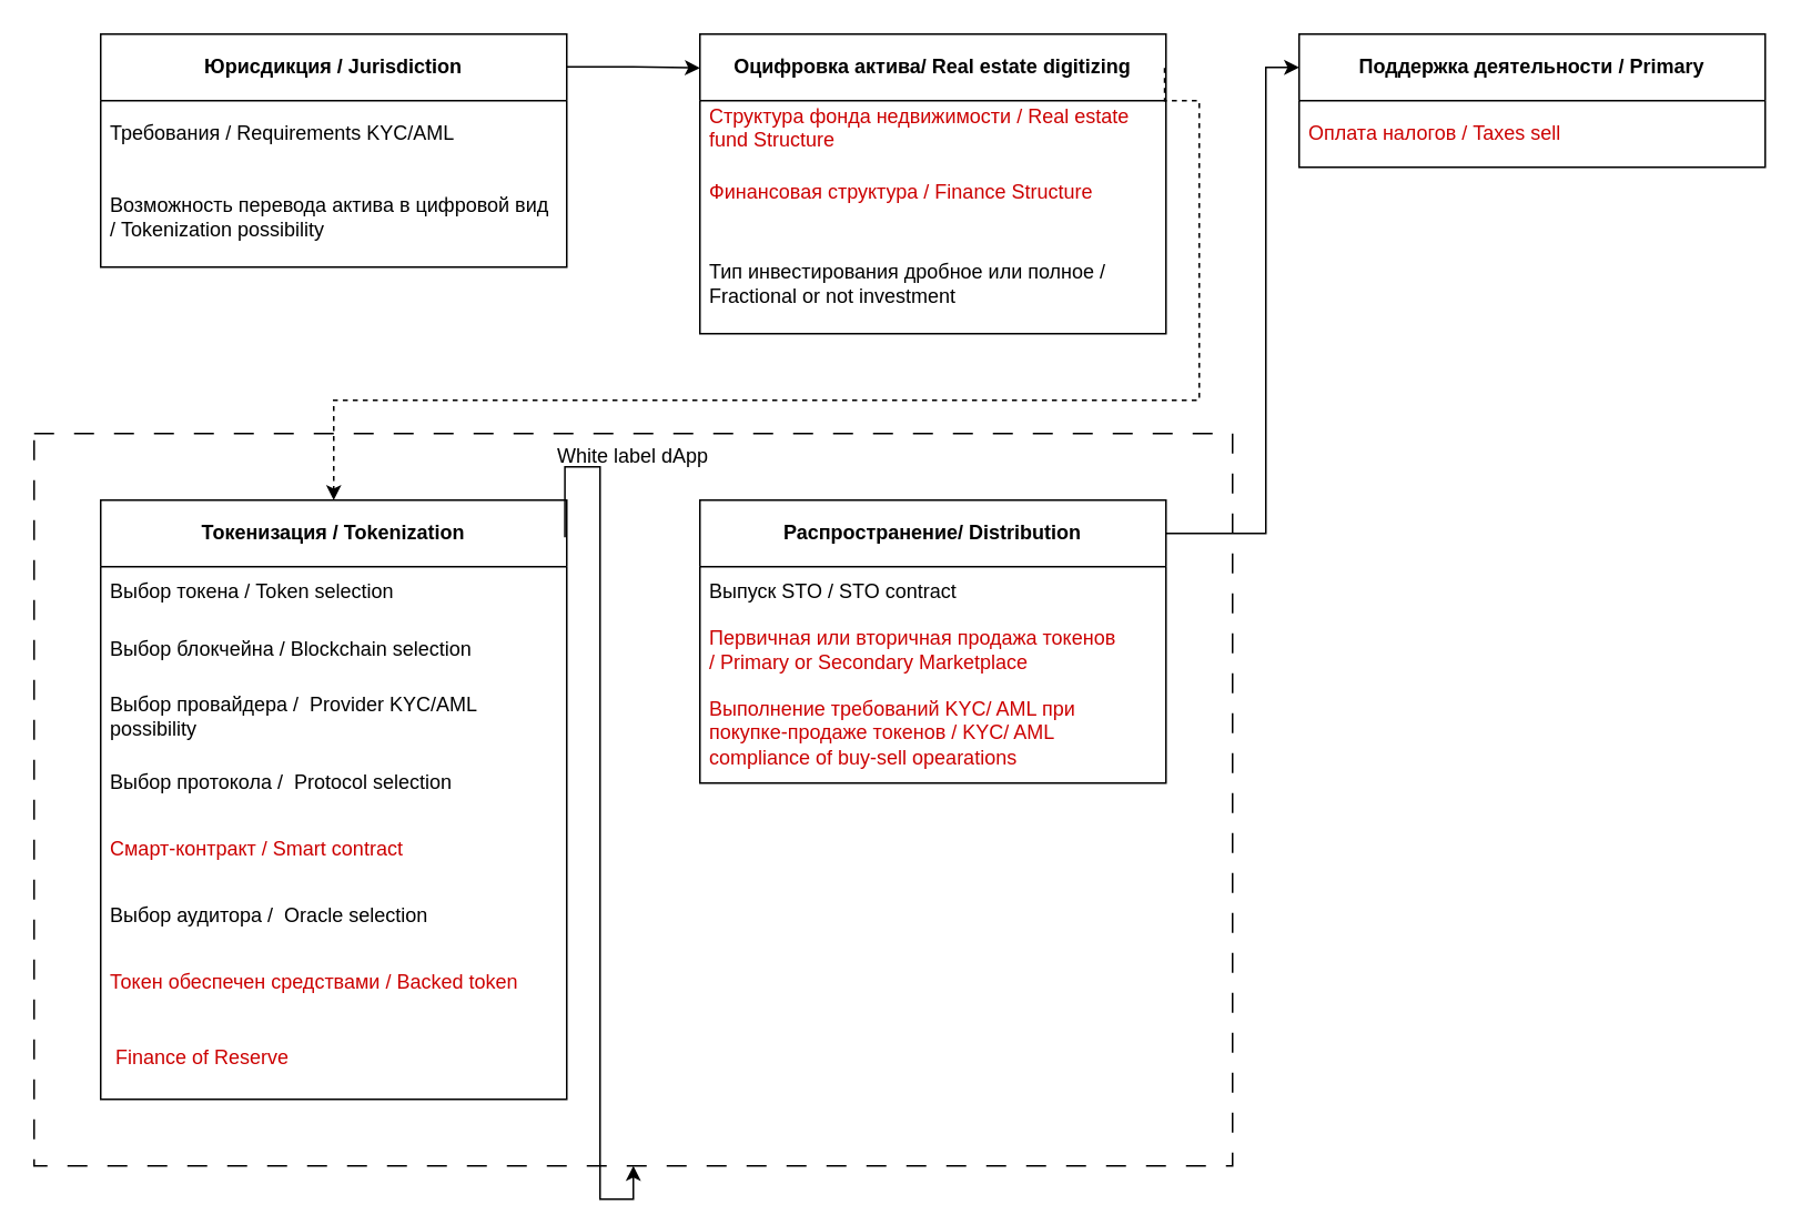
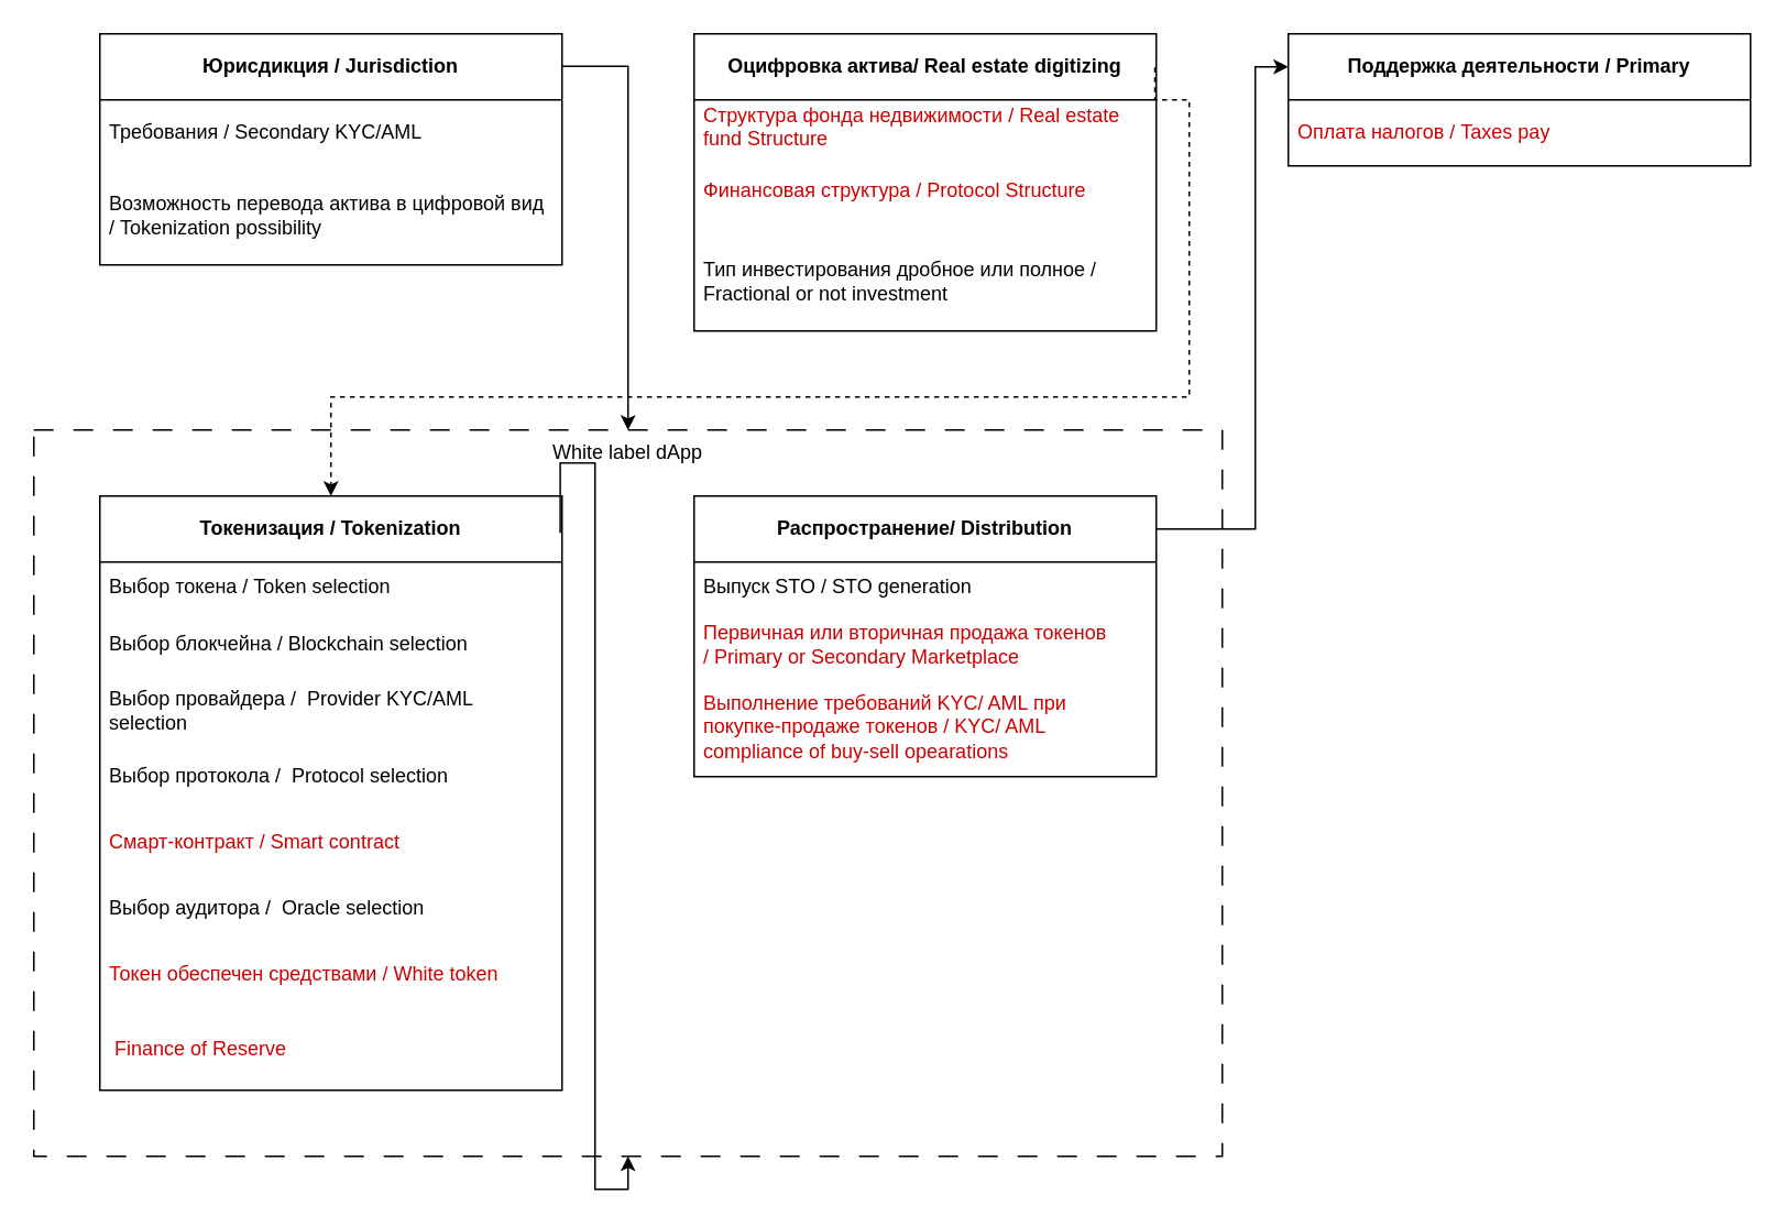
- <mxCell id="25" style="edgeStyle=orthogonalEdgeStyle;rounded=0;orthogonalLoop=1;jettySize=auto;html=1;exitX=1;exitY=0.14;exitDx=0;exitDy=0;entryX=0;entryY=0.113;entryDx=0;entryDy=0;entryPerimeter=0;exitPerimeter=0;" edge="1" parent="1" source="22" target="16"><mxGeometry relative="1" as="geometry" /></mxCell>
+ <mxCell id="25" style="edgeStyle=orthogonalEdgeStyle;rounded=0;orthogonalLoop=1;jettySize=auto;html=1;exitX=1;exitY=0.14;exitDx=0;exitDy=0;exitPerimeter=0;" edge="1" parent="1" source="22" target="2"><mxGeometry relative="1" as="geometry" /></mxCell>
- <mxCell id="23" value="Требования / Requirements KYC/AML" style="text;strokeColor=none;fillColor=none;align=left;verticalAlign=middle;spacingLeft=4;spacingRight=4;overflow=hidden;points=[[0,0.5],[1,0.5]];portConstraint=eastwest;rotatable=0;whiteSpace=wrap;html=1;" vertex="1" parent="22"><mxGeometry y="40" width="280" height="40" as="geometry" /></mxCell>
+ <mxCell id="23" value="Требования / Secondary KYC/AML" style="text;strokeColor=none;fillColor=none;align=left;verticalAlign=middle;spacingLeft=4;spacingRight=4;overflow=hidden;points=[[0,0.5],[1,0.5]];portConstraint=eastwest;rotatable=0;whiteSpace=wrap;html=1;" vertex="1" parent="22"><mxGeometry y="40" width="280" height="40" as="geometry" /></mxCell>
- <mxCell id="21" value="Оплата налогов / Taxes sell" style="text;strokeColor=none;fillColor=none;align=left;verticalAlign=middle;spacingLeft=4;spacingRight=4;overflow=hidden;points=[[0,0.5],[1,0.5]];portConstraint=eastwest;rotatable=0;whiteSpace=wrap;html=1;fontColor=#CC0000;" vertex="1" parent="20"><mxGeometry y="40" width="280" height="40" as="geometry" /></mxCell>
+ <mxCell id="21" value="Оплата налогов / Taxes pay" style="text;strokeColor=none;fillColor=none;align=left;verticalAlign=middle;spacingLeft=4;spacingRight=4;overflow=hidden;points=[[0,0.5],[1,0.5]];portConstraint=eastwest;rotatable=0;whiteSpace=wrap;html=1;fontColor=#CC0000;" vertex="1" parent="20"><mxGeometry y="40" width="280" height="40" as="geometry" /></mxCell>
- <mxCell id="18" value="&lt;font color=&quot;#cc0000&quot;&gt;Финансовая структура /&amp;nbsp;Finance Structure&lt;/font&gt;" style="text;strokeColor=none;fillColor=none;align=left;verticalAlign=middle;spacingLeft=4;spacingRight=4;overflow=hidden;points=[[0,0.5],[1,0.5]];portConstraint=eastwest;rotatable=0;whiteSpace=wrap;html=1;" vertex="1" parent="16"><mxGeometry y="70" width="280" height="50" as="geometry" /></mxCell>
+ <mxCell id="18" value="&lt;font color=&quot;#cc0000&quot;&gt;Финансовая структура /&amp;nbsp;Protocol Structure&lt;/font&gt;" style="text;strokeColor=none;fillColor=none;align=left;verticalAlign=middle;spacingLeft=4;spacingRight=4;overflow=hidden;points=[[0,0.5],[1,0.5]];portConstraint=eastwest;rotatable=0;whiteSpace=wrap;html=1;" vertex="1" parent="16"><mxGeometry y="70" width="280" height="50" as="geometry" /></mxCell>
- <mxCell id="4" value="Выпуск STO / STO contract" style="text;strokeColor=none;fillColor=none;align=left;verticalAlign=middle;spacingLeft=4;spacingRight=4;overflow=hidden;points=[[0,0.5],[1,0.5]];portConstraint=eastwest;rotatable=0;whiteSpace=wrap;html=1;" vertex="1" parent="3"><mxGeometry y="40" width="280" height="30" as="geometry" /></mxCell>
+ <mxCell id="4" value="Выпуск STO / STO generation" style="text;strokeColor=none;fillColor=none;align=left;verticalAlign=middle;spacingLeft=4;spacingRight=4;overflow=hidden;points=[[0,0.5],[1,0.5]];portConstraint=eastwest;rotatable=0;whiteSpace=wrap;html=1;" vertex="1" parent="3"><mxGeometry y="40" width="280" height="30" as="geometry" /></mxCell>
- <mxCell id="10" value="Выбор провайдера /&amp;nbsp; Provider KYC/AML possibility" style="text;strokeColor=none;fillColor=none;align=left;verticalAlign=middle;spacingLeft=4;spacingRight=4;overflow=hidden;points=[[0,0.5],[1,0.5]];portConstraint=eastwest;rotatable=0;whiteSpace=wrap;html=1;" vertex="1" parent="7"><mxGeometry y="110" width="280" height="40" as="geometry" /></mxCell>
+ <mxCell id="10" value="Выбор провайдера /&amp;nbsp; Provider KYC/AML selection" style="text;strokeColor=none;fillColor=none;align=left;verticalAlign=middle;spacingLeft=4;spacingRight=4;overflow=hidden;points=[[0,0.5],[1,0.5]];portConstraint=eastwest;rotatable=0;whiteSpace=wrap;html=1;" vertex="1" parent="7"><mxGeometry y="110" width="280" height="40" as="geometry" /></mxCell>
- <mxCell id="14" value="Токен обеспечен средствами / Backed token" style="text;strokeColor=none;fillColor=none;align=left;verticalAlign=middle;spacingLeft=4;spacingRight=4;overflow=hidden;points=[[0,0.5],[1,0.5]];portConstraint=eastwest;rotatable=0;whiteSpace=wrap;html=1;fontColor=#CC0000;" vertex="1" parent="7"><mxGeometry y="270" width="280" height="40" as="geometry" /></mxCell>
+ <mxCell id="14" value="Токен обеспечен средствами / White token" style="text;strokeColor=none;fillColor=none;align=left;verticalAlign=middle;spacingLeft=4;spacingRight=4;overflow=hidden;points=[[0,0.5],[1,0.5]];portConstraint=eastwest;rotatable=0;whiteSpace=wrap;html=1;fontColor=#CC0000;" vertex="1" parent="7"><mxGeometry y="270" width="280" height="40" as="geometry" /></mxCell>
